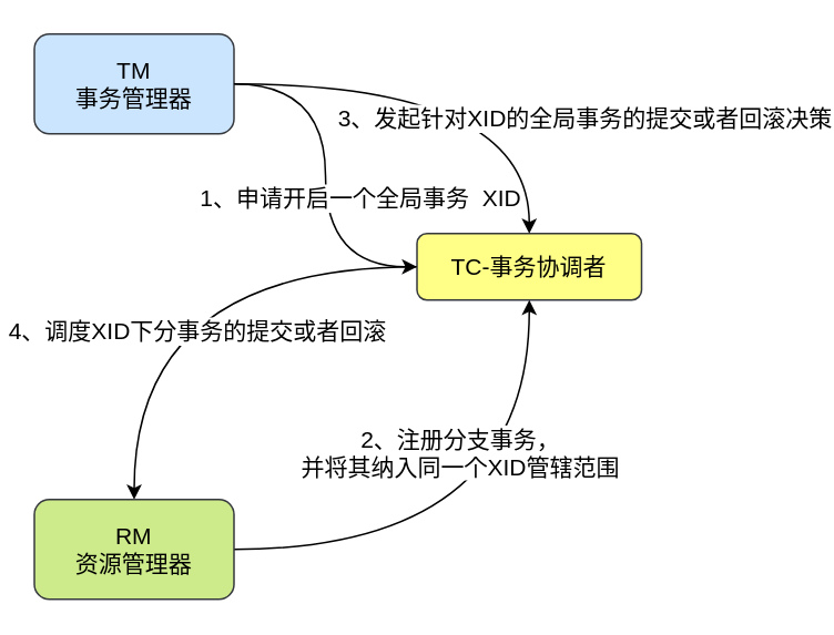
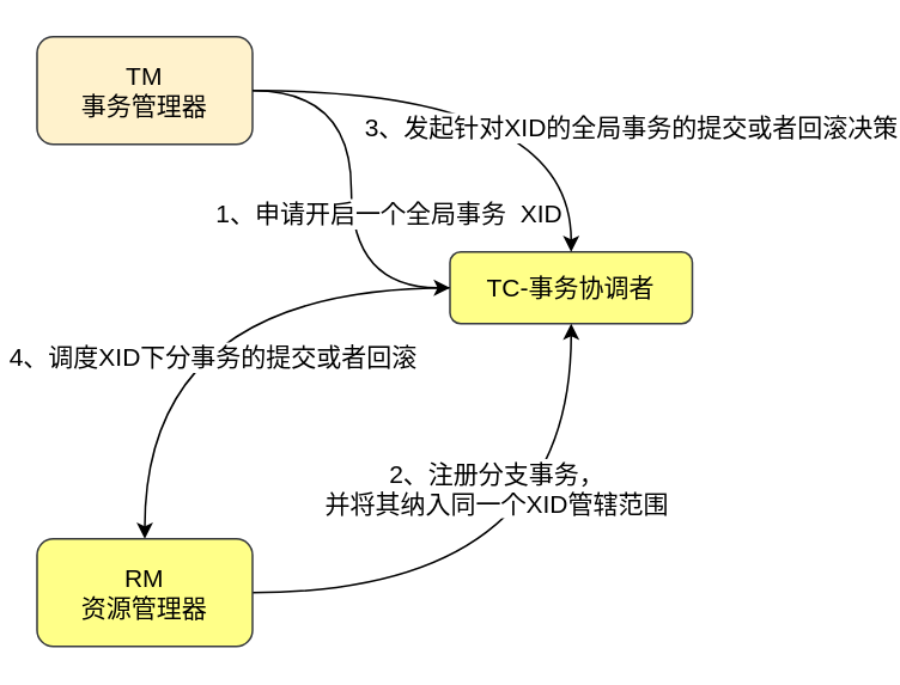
- <mxCell id="7" value="TM&lt;br&gt;事务管理器" style="rounded=1;whiteSpace=wrap;html=1;fontSize=14;fillColor=#cce5ff;strokeColor=#36393d;" vertex="1" parent="1"><mxGeometry x="20" y="20" width="120" height="60" as="geometry" /></mxCell>
+ <mxCell id="7" value="TM&lt;br&gt;事务管理器" style="rounded=1;whiteSpace=wrap;html=1;fontSize=14;fillColor=#fff2cc;strokeColor=#36393d;" vertex="1" parent="1"><mxGeometry x="20" y="20" width="120" height="60" as="geometry" /></mxCell>
- <mxCell id="10" value="RM&lt;br&gt;资源管理器" style="rounded=1;whiteSpace=wrap;html=1;fontSize=14;fillColor=#cdeb8b;strokeColor=#36393d;" vertex="1" parent="1"><mxGeometry x="20" y="300" width="120" height="60" as="geometry" /></mxCell>
+ <mxCell id="10" value="RM&lt;br&gt;资源管理器" style="rounded=1;whiteSpace=wrap;html=1;fontSize=14;fillColor=#ffff88;strokeColor=#36393d;" vertex="1" parent="1"><mxGeometry x="20" y="300" width="120" height="60" as="geometry" /></mxCell>
